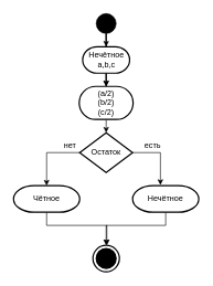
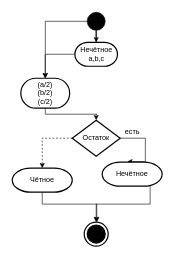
- <mxCell id="11" value="(a/2)&lt;br&gt;(b/2)&lt;br&gt;(c/2)" style="strokeWidth=2;html=1;shape=mxgraph.flowchart.terminator;whiteSpace=wrap;" vertex="1" parent="1"><mxGeometry x="119.25" y="130" width="81.5" height="50" as="geometry" /></mxCell>
+ <mxCell id="11" value="(a/2)&lt;br&gt;(b/2)&lt;br&gt;(c/2)" style="strokeWidth=2;html=1;shape=mxgraph.flowchart.terminator;whiteSpace=wrap;" vertex="1" parent="1"><mxGeometry x="34.25" y="130" width="81.5" height="50" as="geometry" /></mxCell>
- <mxCell id="13" value="нет" style="text;html=1;align=center;verticalAlign=middle;resizable=0;points=[];autosize=1;strokeColor=none;fillColor=none;" vertex="1" parent="1"><mxGeometry x="90" y="210" width="30" height="20" as="geometry" /></mxCell>
- <mxCell id="12" value="есть" style="text;html=1;align=center;verticalAlign=middle;resizable=0;points=[];autosize=1;strokeColor=none;fillColor=none;" vertex="1" parent="1"><mxGeometry x="210" y="210" width="40" height="20" as="geometry" /></mxCell>
+ <mxCell id="12" value="есть" style="text;html=1;align=center;verticalAlign=middle;resizable=0;points=[];autosize=1;strokeColor=none;fillColor=none;" vertex="1" parent="1"><mxGeometry x="200" y="210" width="40" height="20" as="geometry" /></mxCell>
- <mxCell id="8" style="edgeStyle=orthogonalEdgeStyle;rounded=0;orthogonalLoop=1;jettySize=auto;html=1;entryX=0.5;entryY=0;entryDx=0;entryDy=0;entryPerimeter=0;" edge="1" parent="1" source="9" target="17"><mxGeometry relative="1" as="geometry"><mxPoint x="51" y="250" as="targetPoint" /><Array as="points"><mxPoint x="70" y="230" /></Array></mxGeometry></mxCell>
+ <mxCell id="8" style="edgeStyle=orthogonalEdgeStyle;rounded=0;orthogonalLoop=1;jettySize=auto;html=1;entryX=0.5;entryY=0;entryDx=0;entryDy=0;entryPerimeter=0;dashed=1;" edge="1" parent="1" source="9" target="17"><mxGeometry relative="1" as="geometry"><mxPoint x="51" y="250" as="targetPoint" /><Array as="points"><mxPoint x="70" y="230" /></Array></mxGeometry></mxCell>
- <mxCell id="15" value="Нечётное" style="strokeWidth=2;html=1;shape=mxgraph.flowchart.terminator;whiteSpace=wrap;fillColor=#FFFFFF;" vertex="1" parent="1"><mxGeometry x="200" y="280" width="100" height="40" as="geometry" /></mxCell>
+ <mxCell id="15" value="Нечётное" style="strokeWidth=2;html=1;shape=mxgraph.flowchart.terminator;whiteSpace=wrap;fillColor=#FFFFFF;" vertex="1" parent="1"><mxGeometry x="170" y="270" width="100" height="40" as="geometry" /></mxCell>
